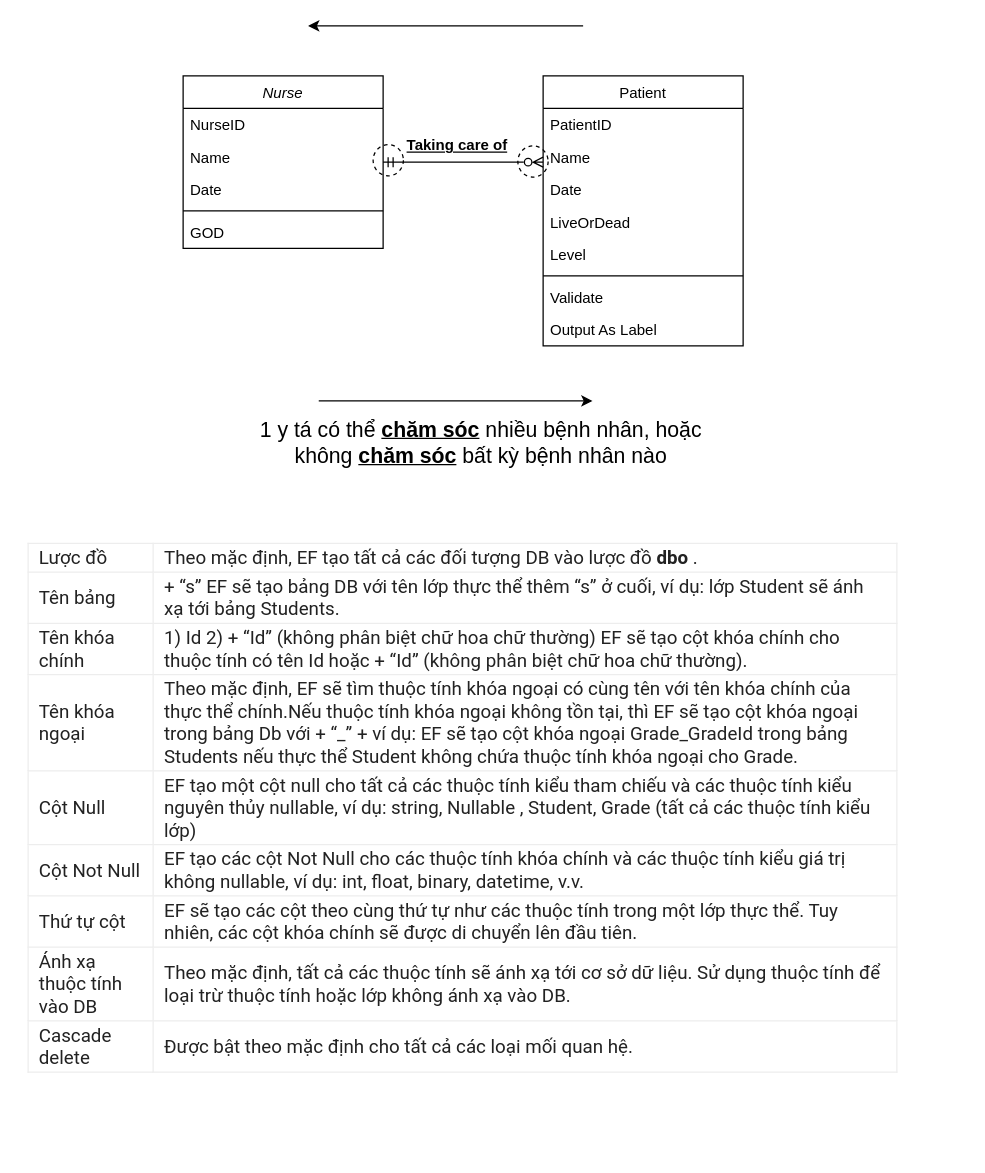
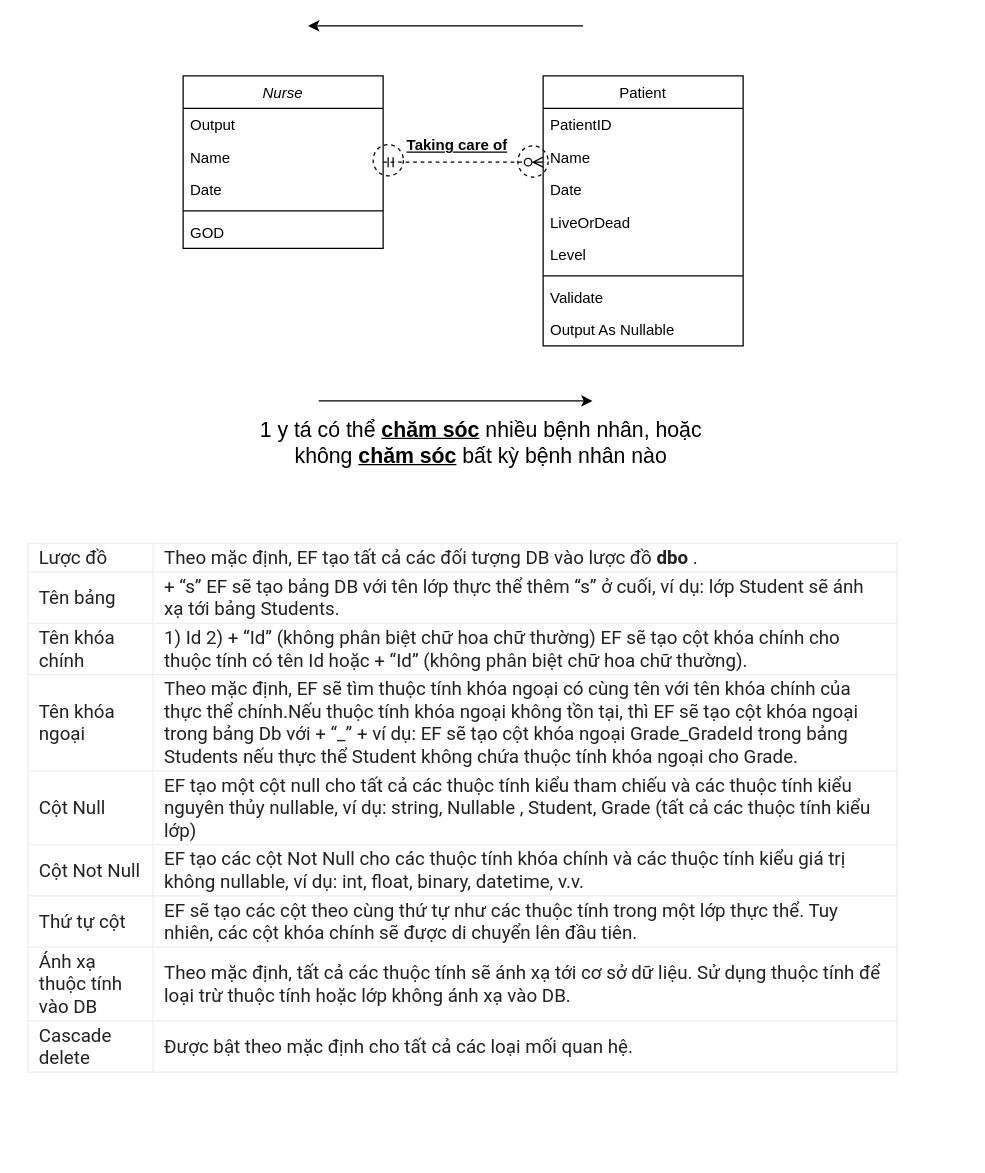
- <mxCell id="3" value="NurseID" style="text;align=left;verticalAlign=top;spacingLeft=4;spacingRight=4;overflow=hidden;rotatable=0;points=[[0,0.5],[1,0.5]];portConstraint=eastwest;rounded=0;" parent="2" vertex="1"><mxGeometry y="26" width="160" height="26" as="geometry" /></mxCell>
+ <mxCell id="3" value="Output" style="text;align=left;verticalAlign=top;spacingLeft=4;spacingRight=4;overflow=hidden;rotatable=0;points=[[0,0.5],[1,0.5]];portConstraint=eastwest;rounded=0;" parent="2" vertex="1"><mxGeometry y="26" width="160" height="26" as="geometry" /></mxCell>
- <mxCell id="17" value="" style="endArrow=ERzeroToMany;shadow=0;strokeWidth=1;rounded=0;endFill=0;edgeStyle=elbowEdgeStyle;elbow=vertical;startArrow=ERmandOne;startFill=0;" parent="1" source="2" target="8" edge="1"><mxGeometry x="0.5" y="41" relative="1" as="geometry"><mxPoint x="306" y="132" as="sourcePoint" /><mxPoint x="466" y="132" as="targetPoint" /><mxPoint x="-40" y="32" as="offset" /></mxGeometry></mxCell>
+ <mxCell id="17" value="" style="endArrow=ERzeroToMany;shadow=0;strokeWidth=1;rounded=0;endFill=0;edgeStyle=elbowEdgeStyle;elbow=vertical;startArrow=ERmandOne;startFill=0;dashed=1;" parent="1" source="2" target="8" edge="1"><mxGeometry x="0.5" y="41" relative="1" as="geometry"><mxPoint x="306" y="132" as="sourcePoint" /><mxPoint x="466" y="132" as="targetPoint" /><mxPoint x="-40" y="32" as="offset" /></mxGeometry></mxCell>
- <mxCell id="16" value="Output As Label" style="text;align=left;verticalAlign=top;spacingLeft=4;spacingRight=4;overflow=hidden;rotatable=0;points=[[0,0.5],[1,0.5]];portConstraint=eastwest;rounded=0;" parent="8" vertex="1"><mxGeometry y="190" width="160" height="26" as="geometry" /></mxCell>
+ <mxCell id="16" value="Output As Nullable" style="text;align=left;verticalAlign=top;spacingLeft=4;spacingRight=4;overflow=hidden;rotatable=0;points=[[0,0.5],[1,0.5]];portConstraint=eastwest;rounded=0;" parent="8" vertex="1"><mxGeometry y="190" width="160" height="26" as="geometry" /></mxCell>
